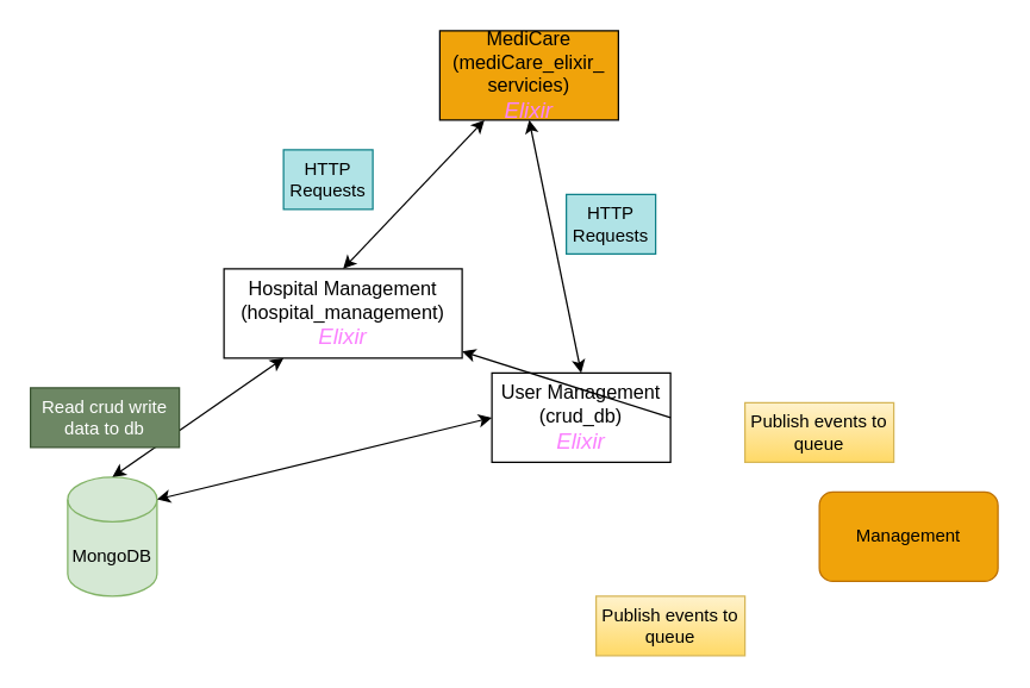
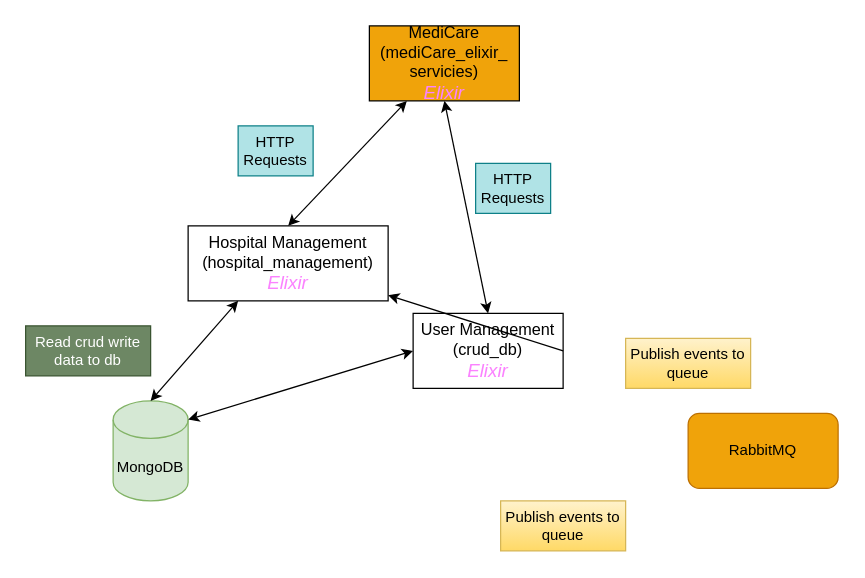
- <mxCell id="4" value="MongoDB" style="shape=cylinder3;whiteSpace=wrap;html=1;boundedLbl=1;backgroundOutline=1;size=15;fillColor=#d5e8d4;strokeColor=#82b366;" vertex="1" parent="1"><mxGeometry x="45" y="320" width="60" height="80" as="geometry" /></mxCell>
+ <mxCell id="4" value="MongoDB" style="shape=cylinder3;whiteSpace=wrap;html=1;boundedLbl=1;backgroundOutline=1;size=15;fillColor=#d5e8d4;strokeColor=#82b366;" vertex="1" parent="1"><mxGeometry x="90" y="320" width="60" height="80" as="geometry" /></mxCell>
- <mxCell id="7" value="Management" style="rounded=1;whiteSpace=wrap;html=1;fillColor=#f0a30a;strokeColor=#BD7000;fontColor=#000000;" vertex="1" parent="1"><mxGeometry x="550" y="330" width="120" height="60" as="geometry" /></mxCell>
+ <mxCell id="7" value="RabbitMQ" style="rounded=1;whiteSpace=wrap;html=1;fillColor=#f0a30a;strokeColor=#BD7000;fontColor=#000000;" vertex="1" parent="1"><mxGeometry x="550" y="330" width="120" height="60" as="geometry" /></mxCell>
